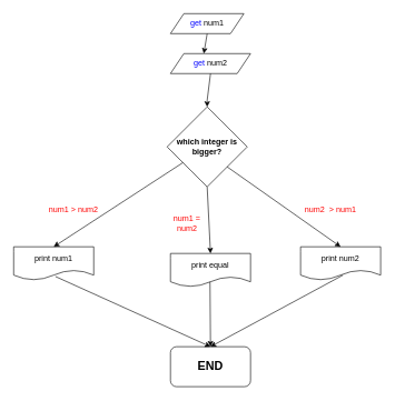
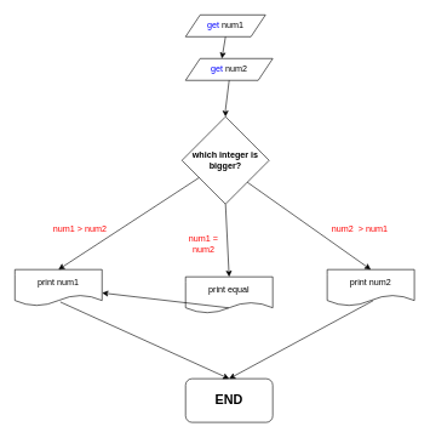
- <mxCell id="13" value="" style="endArrow=classic;html=1;rounded=0;entryX=0.5;entryY=0;entryDx=0;entryDy=0;exitX=0.494;exitY=0.853;exitDx=0;exitDy=0;exitPerimeter=0;" edge="1" parent="1" source="9" target="12"><mxGeometry width="50" height="50" relative="1" as="geometry"><mxPoint x="280" y="310" as="sourcePoint" /><mxPoint x="330" y="260" as="targetPoint" /></mxGeometry></mxCell>
+ <mxCell id="13" value="" style="endArrow=classic;html=1;rounded=0;exitX=0.494;exitY=0.853;exitDx=0;exitDy=0;exitPerimeter=0;" edge="1" parent="1" source="9" target="8"><mxGeometry width="50" height="50" relative="1" as="geometry"><mxPoint x="280" y="310" as="sourcePoint" /><mxPoint x="330" y="260" as="targetPoint" /></mxGeometry></mxCell>
